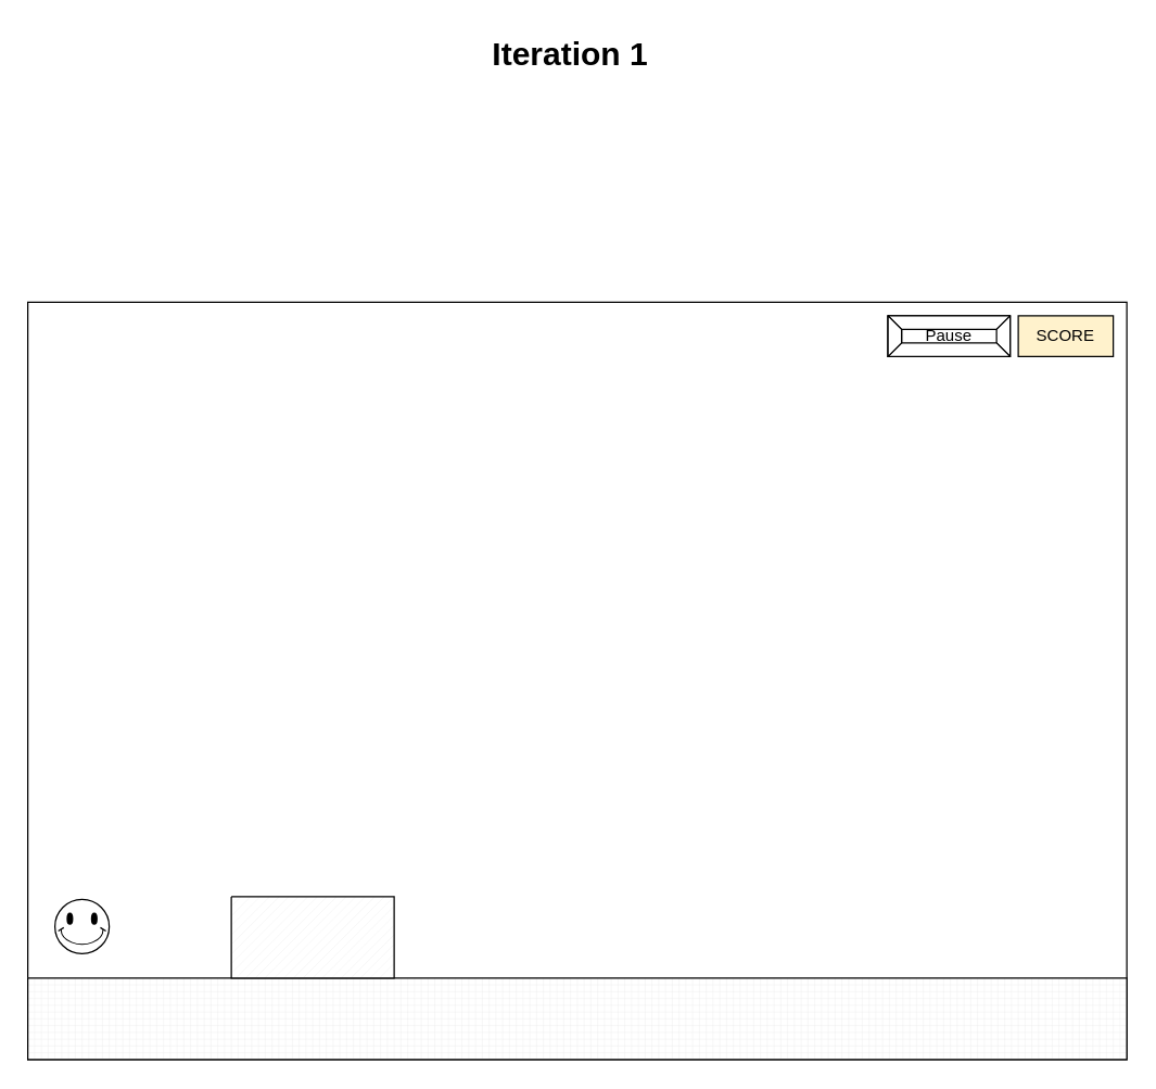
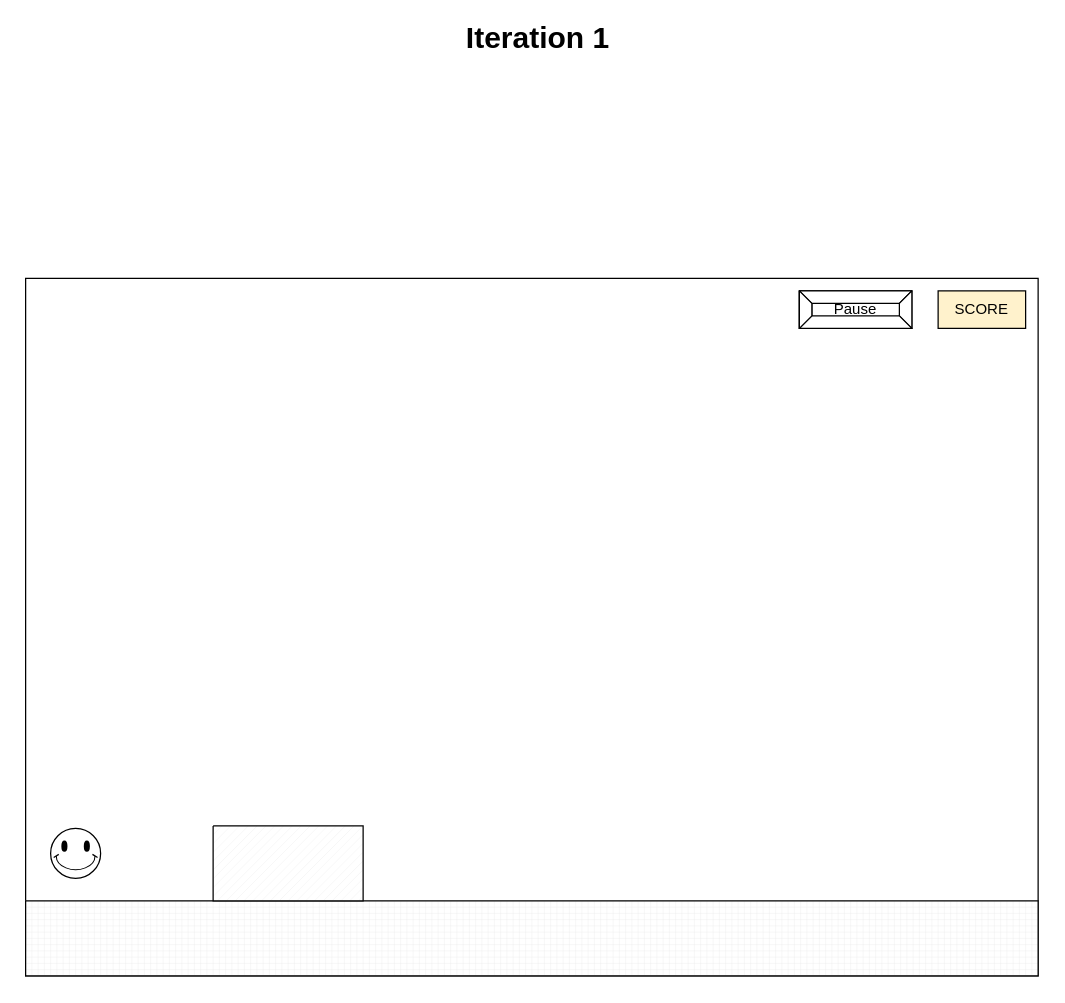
- <mxCell id="2" value="&lt;h1&gt;Iteration 1&lt;/h1&gt;" style="text;html=1;strokeColor=none;fillColor=none;align=center;verticalAlign=middle;whiteSpace=wrap;rounded=0;" vertex="1" parent="1"><mxGeometry x="340" y="20" width="160" height="40" as="geometry" /></mxCell>
+ <mxCell id="2" value="&lt;h1&gt;Iteration 1&lt;/h1&gt;" style="text;html=1;strokeColor=none;fillColor=none;align=center;verticalAlign=middle;whiteSpace=wrap;rounded=0;" vertex="1" parent="1"><mxGeometry x="350" y="10" width="160" height="40" as="geometry" /></mxCell>
- <mxCell id="5" value="Pause" style="labelPosition=center;verticalLabelPosition=middle;align=center;html=1;shape=mxgraph.basic.button;dx=10;whiteSpace=wrap;movable=0;resizable=0;rotatable=0;deletable=0;editable=0;locked=1;connectable=0;" vertex="1" parent="1"><mxGeometry x="654" y="232" width="90" height="30" as="geometry" /></mxCell>
+ <mxCell id="5" value="Pause" style="labelPosition=center;verticalLabelPosition=middle;align=center;html=1;shape=mxgraph.basic.button;dx=10;whiteSpace=wrap;movable=0;resizable=0;rotatable=0;deletable=0;editable=0;locked=1;connectable=0;" vertex="1" parent="1"><mxGeometry x="639" y="232" width="90" height="30" as="geometry" /></mxCell>
